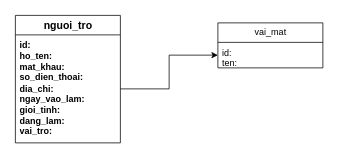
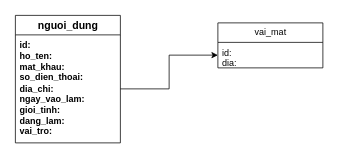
- <mxCell id="2" value="&lt;b&gt;&lt;font style=&quot;font-size: 14px;&quot;&gt;nguoi_tro&lt;/font&gt;&lt;/b&gt;" style="swimlane;fontStyle=0;childLayout=stackLayout;horizontal=1;startSize=26;fillColor=none;horizontalStack=0;resizeParent=1;resizeParentMax=0;resizeLast=0;collapsible=1;marginBottom=0;html=1;" vertex="1" parent="1"><mxGeometry x="20" y="20" width="140" height="170" as="geometry" /></mxCell>
+ <mxCell id="2" value="&lt;b&gt;&lt;font style=&quot;font-size: 14px;&quot;&gt;nguoi_dung&lt;/font&gt;&lt;/b&gt;" style="swimlane;fontStyle=0;childLayout=stackLayout;horizontal=1;startSize=26;fillColor=none;horizontalStack=0;resizeParent=1;resizeParentMax=0;resizeLast=0;collapsible=1;marginBottom=0;html=1;" vertex="1" parent="1"><mxGeometry x="20" y="20" width="140" height="170" as="geometry" /></mxCell>
- <mxCell id="5" value="id:&lt;br&gt;ten:" style="text;strokeColor=none;fillColor=none;align=left;verticalAlign=top;spacingLeft=4;spacingRight=4;overflow=hidden;rotatable=0;points=[[0,0.5],[1,0.5]];portConstraint=eastwest;whiteSpace=wrap;html=1;" vertex="1" parent="4"><mxGeometry y="26" width="140" height="34" as="geometry" /></mxCell>
+ <mxCell id="5" value="id:&lt;br&gt;dia:" style="text;strokeColor=none;fillColor=none;align=left;verticalAlign=top;spacingLeft=4;spacingRight=4;overflow=hidden;rotatable=0;points=[[0,0.5],[1,0.5]];portConstraint=eastwest;whiteSpace=wrap;html=1;" vertex="1" parent="4"><mxGeometry y="26" width="140" height="34" as="geometry" /></mxCell>
